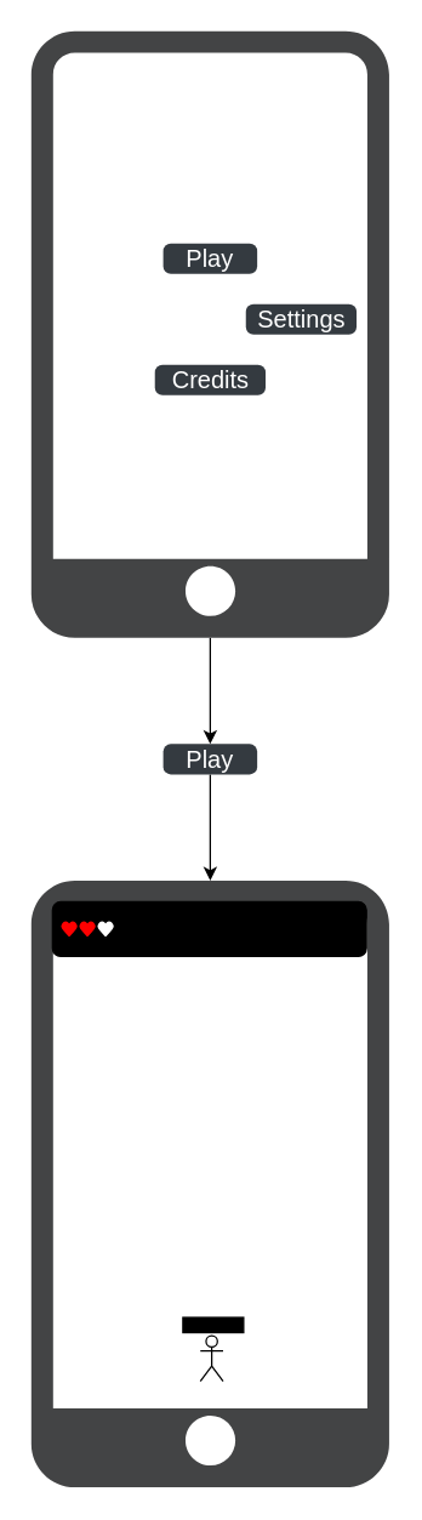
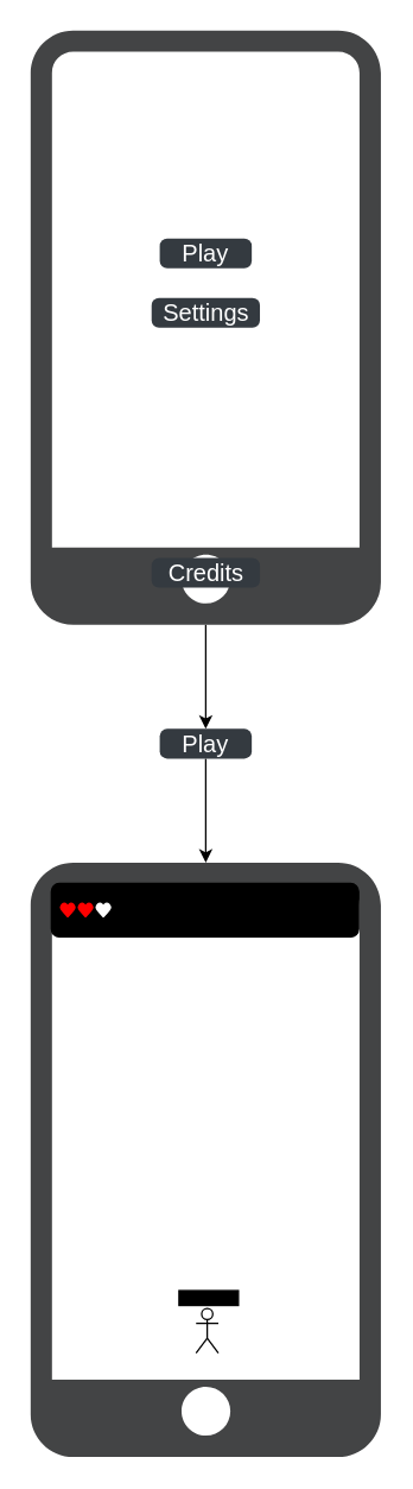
- <mxCell id="5" value="Settings" style="html=1;shadow=0;dashed=0;shape=mxgraph.bootstrap.rrect;rSize=5;strokeColor=none;strokeWidth=1;fillColor=#343A40;fontColor=#ffffff;whiteSpace=wrap;align=center;verticalAlign=middle;spacingLeft=0;fontStyle=0;fontSize=16;spacing=5;" vertex="1" parent="1"><mxGeometry x="161.5" y="200" width="73" height="20" as="geometry" /></mxCell>
+ <mxCell id="5" value="Settings" style="html=1;shadow=0;dashed=0;shape=mxgraph.bootstrap.rrect;rSize=5;strokeColor=none;strokeWidth=1;fillColor=#343A40;fontColor=#ffffff;whiteSpace=wrap;align=center;verticalAlign=middle;spacingLeft=0;fontStyle=0;fontSize=16;spacing=5;" vertex="1" parent="1"><mxGeometry x="101.5" y="200" width="73" height="20" as="geometry" /></mxCell>
- <mxCell id="6" value="Credits" style="html=1;shadow=0;dashed=0;shape=mxgraph.bootstrap.rrect;rSize=5;strokeColor=none;strokeWidth=1;fillColor=#343A40;fontColor=#ffffff;whiteSpace=wrap;align=center;verticalAlign=middle;spacingLeft=0;fontStyle=0;fontSize=16;spacing=5;" vertex="1" parent="1"><mxGeometry x="101.5" y="240" width="73" height="20" as="geometry" /></mxCell>
+ <mxCell id="6" value="Credits" style="html=1;shadow=0;dashed=0;shape=mxgraph.bootstrap.rrect;rSize=5;strokeColor=none;strokeWidth=1;fillColor=#343A40;fontColor=#ffffff;whiteSpace=wrap;align=center;verticalAlign=middle;spacingLeft=0;fontStyle=0;fontSize=16;spacing=5;" vertex="1" parent="1"><mxGeometry x="101.5" y="375" width="73" height="20" as="geometry" /></mxCell>
